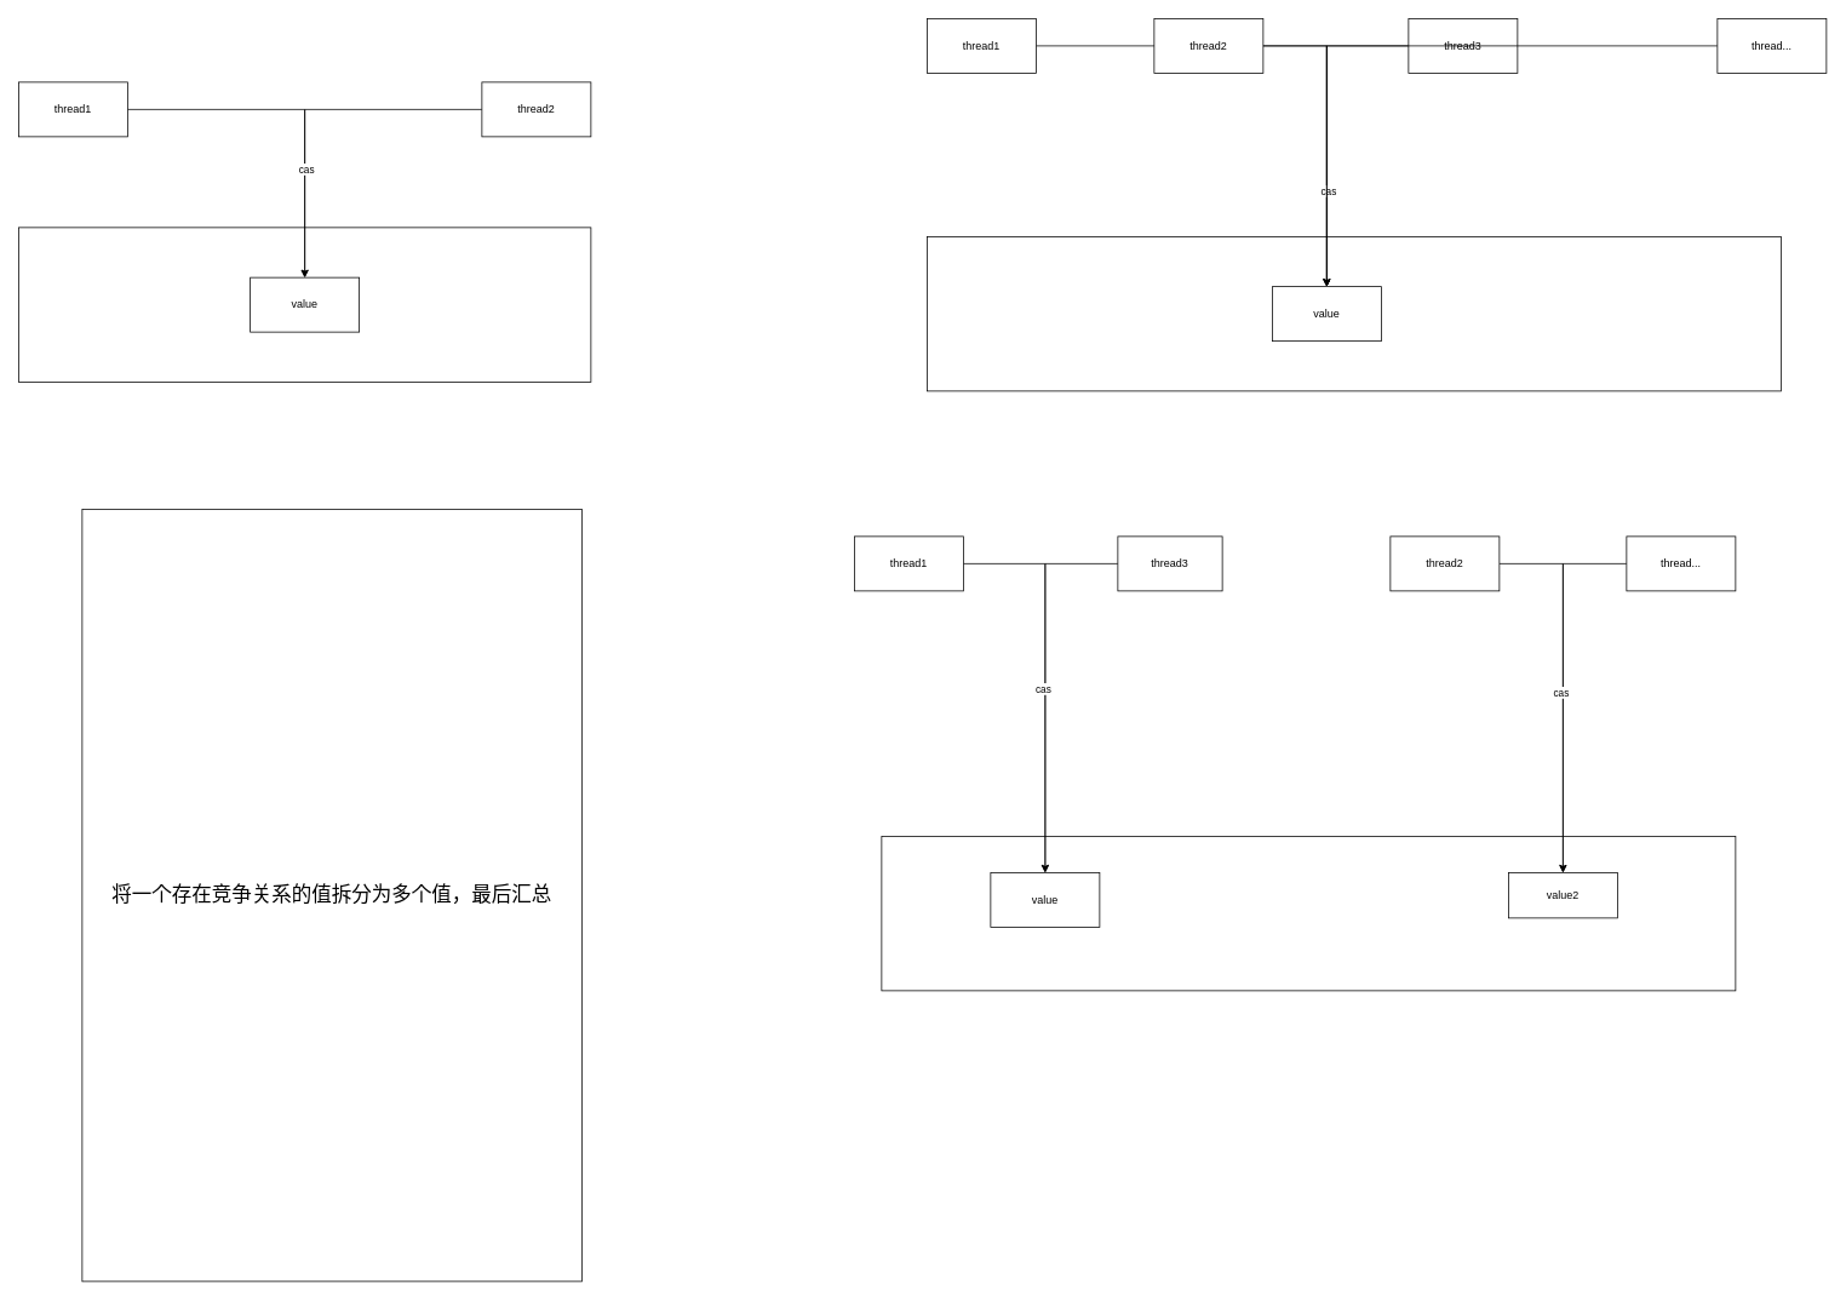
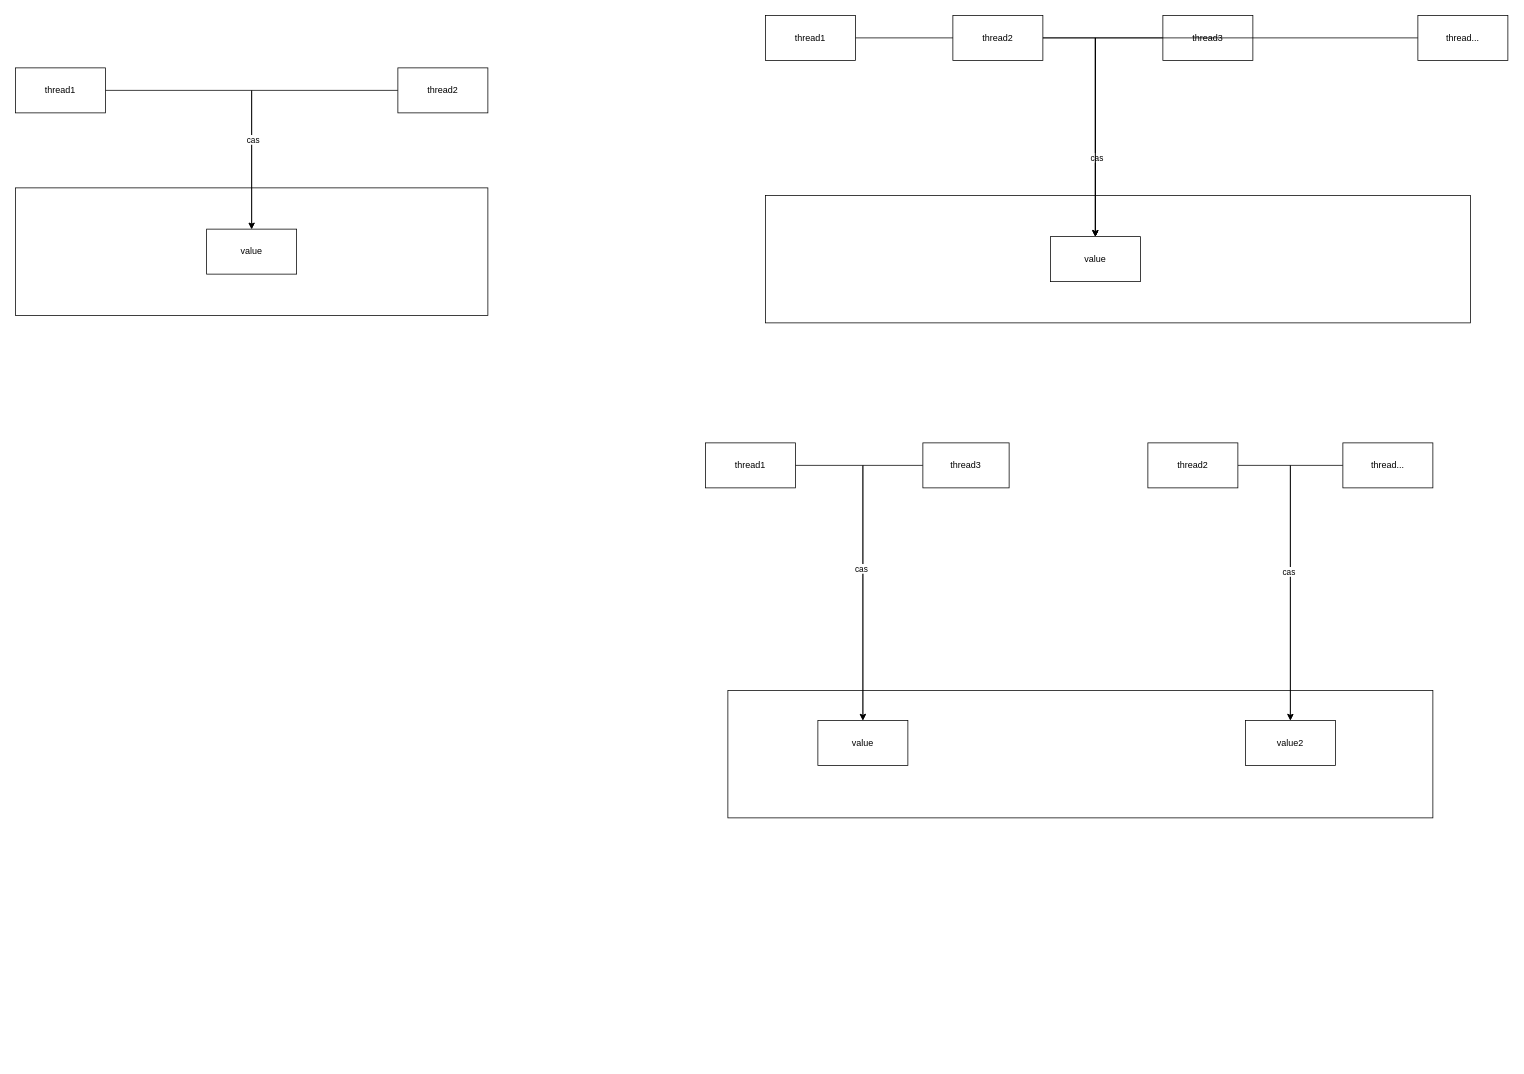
- <mxCell id="33" value="&lt;font style=&quot;font-size: 22px;&quot;&gt;将一个存在竞争关系的值拆分为多个值，最后汇总&lt;/font&gt;" style="rounded=0;whiteSpace=wrap;html=1;align=center;" vertex="1" parent="1"><mxGeometry x="90" y="560" width="550" height="850" as="geometry" /></mxCell>
- <mxCell id="32" value="value2" style="rounded=0;whiteSpace=wrap;html=1;" vertex="1" parent="1"><mxGeometry x="1660" y="960" width="120" height="50" as="geometry" /></mxCell>
+ <mxCell id="32" value="value2" style="rounded=0;whiteSpace=wrap;html=1;" vertex="1" parent="1"><mxGeometry x="1660" y="960" width="120" height="60" as="geometry" /></mxCell>
